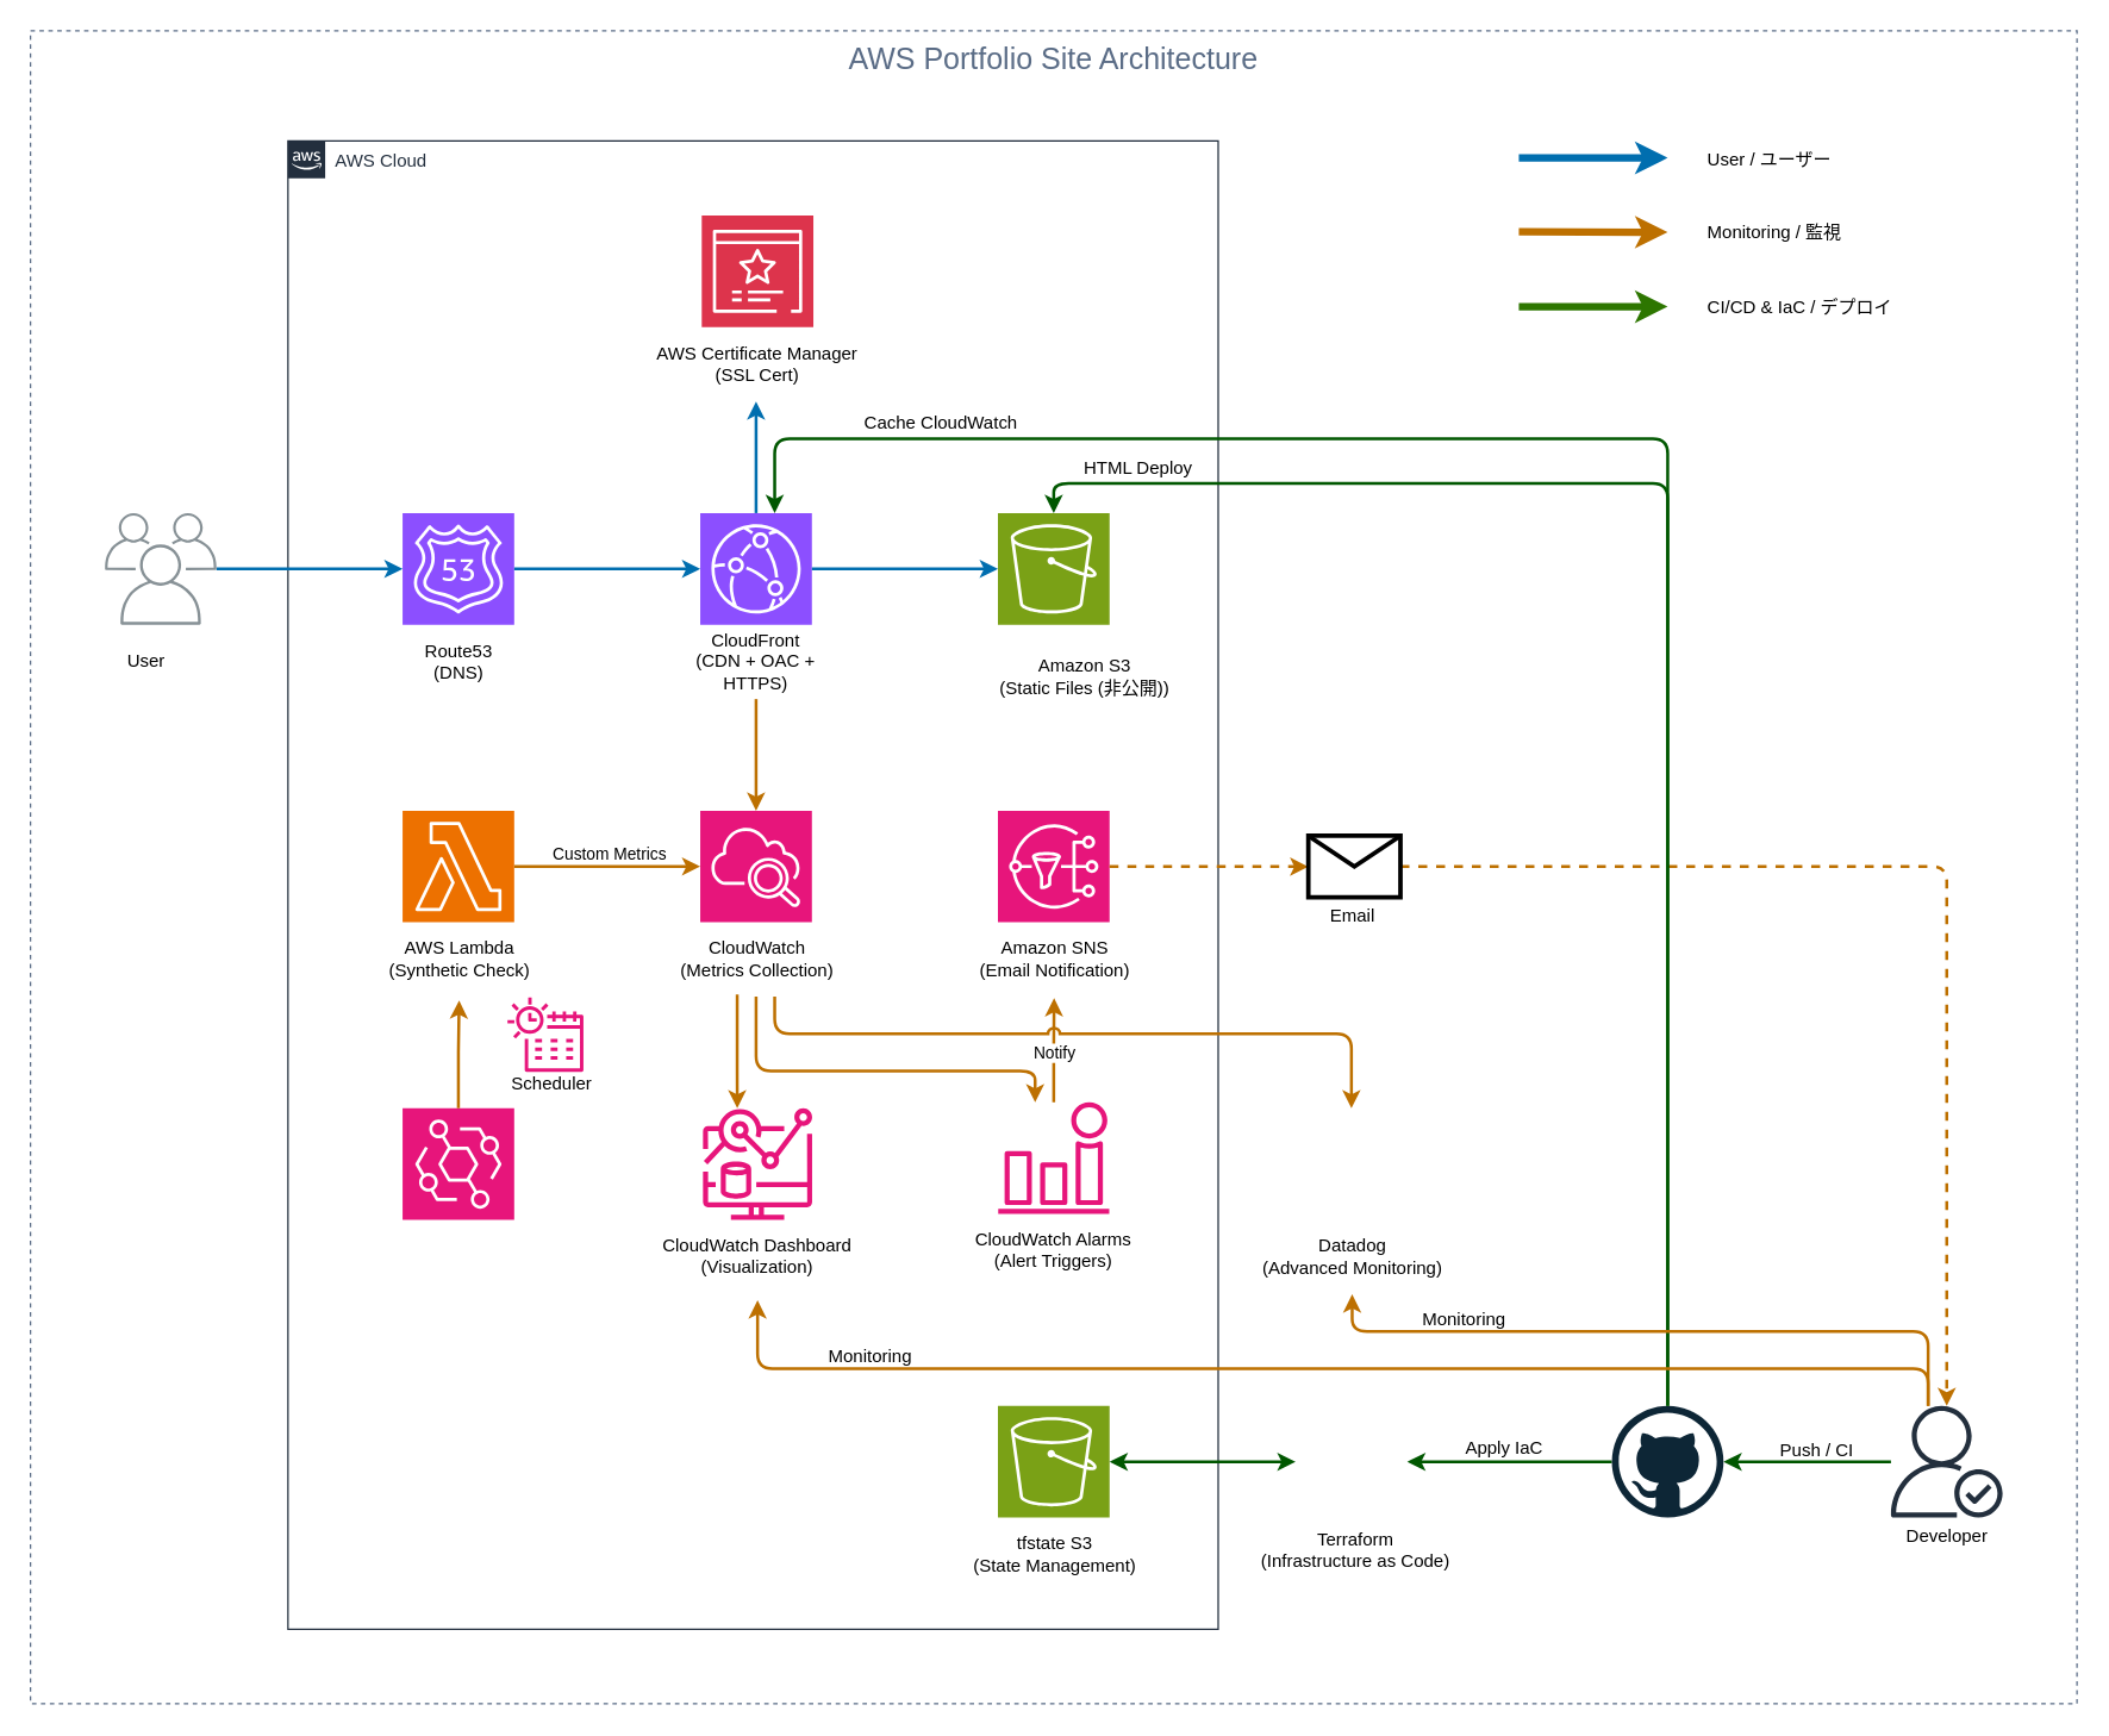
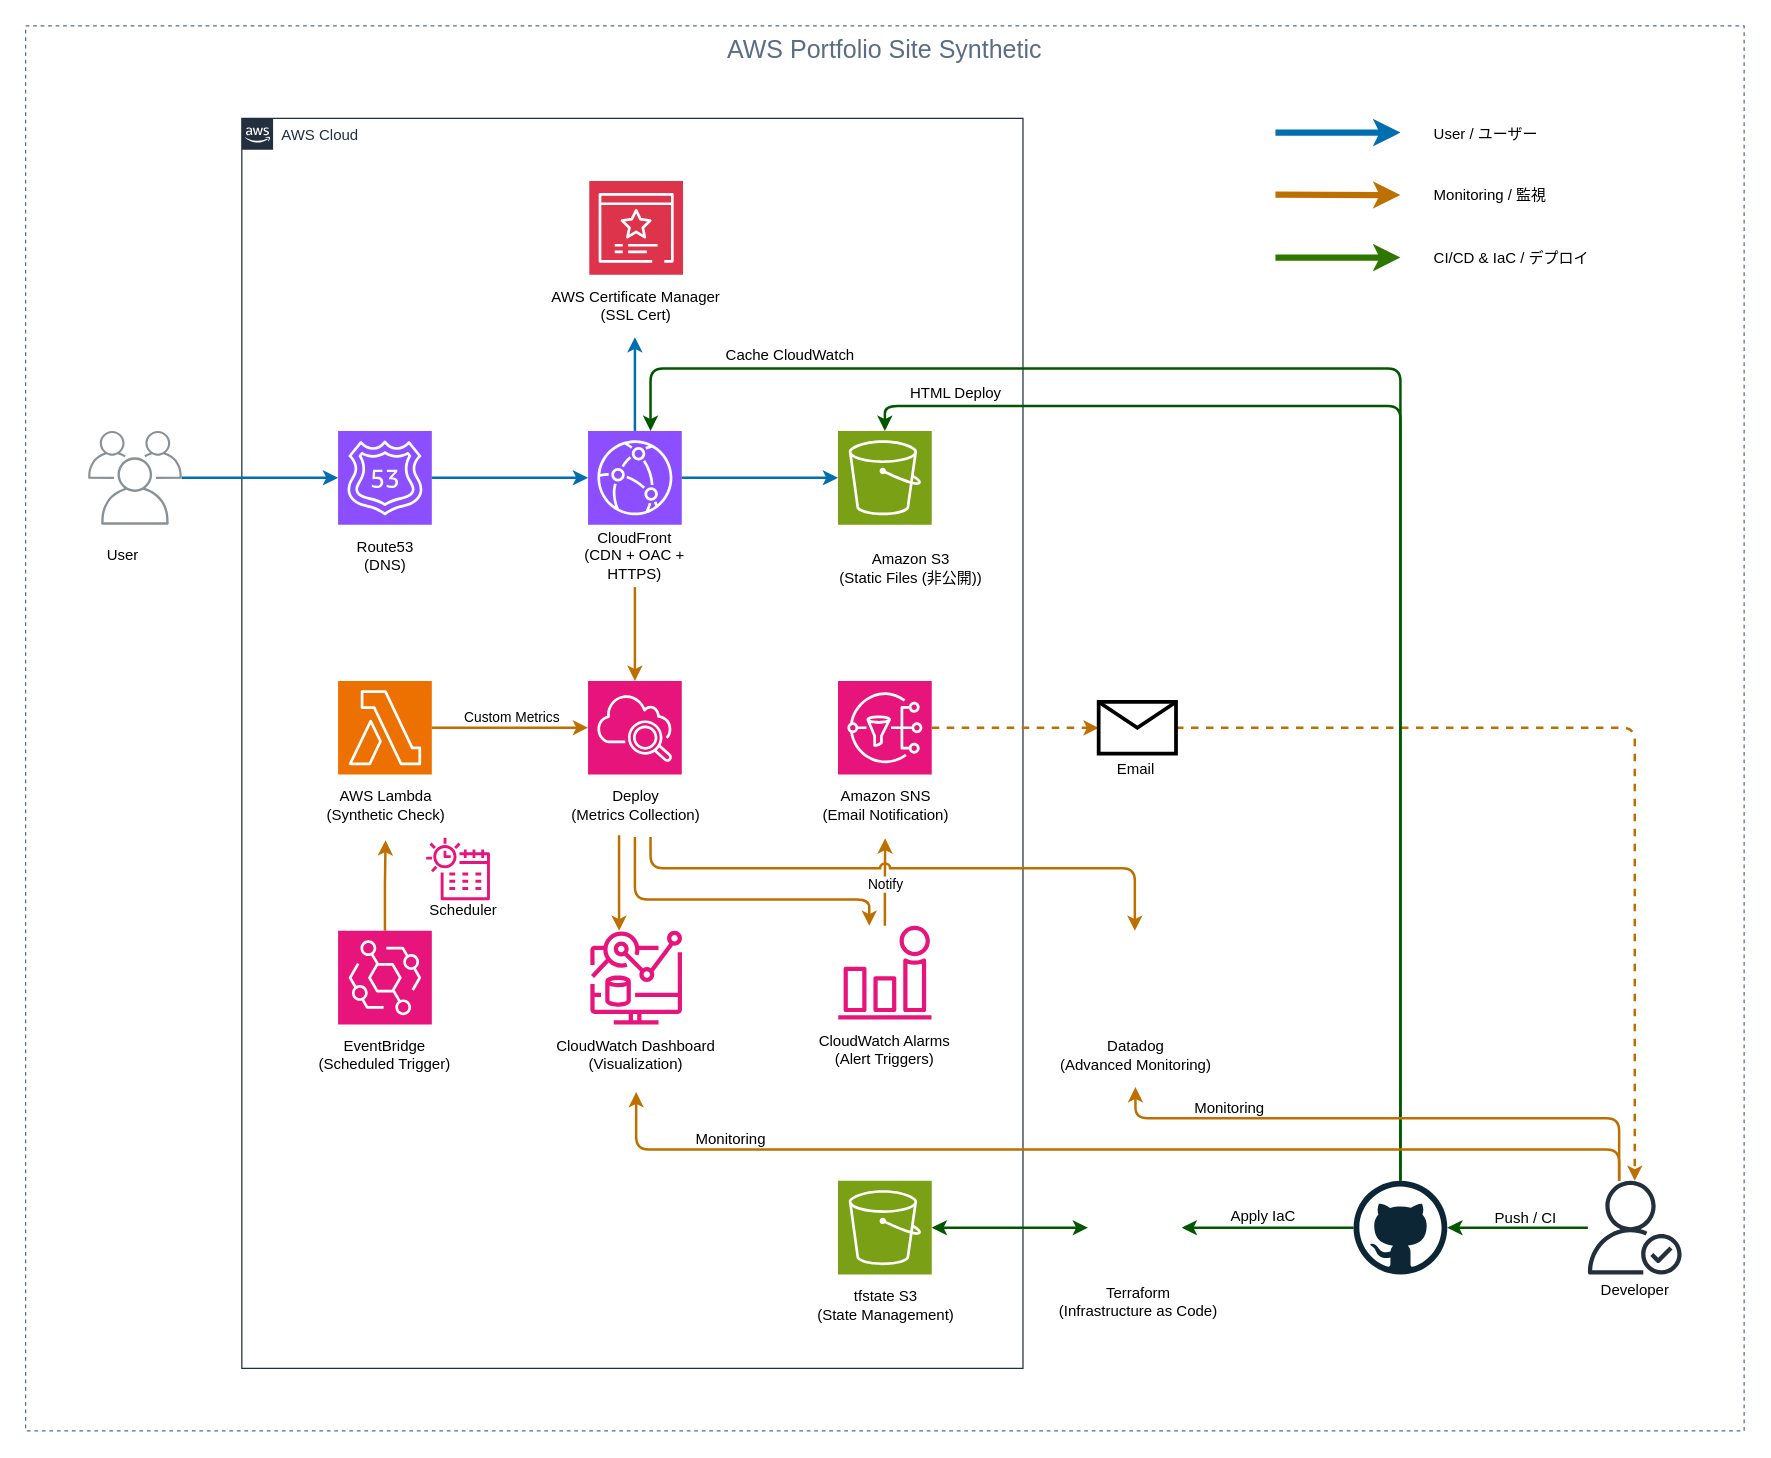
- <mxCell id="2" value="&lt;font style=&quot;font-size: 20px;&quot;&gt;AWS Portfolio Site Architecture&lt;/font&gt;" style="fillColor=none;strokeColor=#5A6C86;dashed=1;verticalAlign=top;fontStyle=0;fontColor=#5A6C86;whiteSpace=wrap;html=1;" parent="1" vertex="1"><mxGeometry x="20" y="20" width="1375" height="1124" as="geometry" /></mxCell>
+ <mxCell id="2" value="&lt;font style=&quot;font-size: 20px;&quot;&gt;AWS Portfolio Site Synthetic&lt;/font&gt;" style="fillColor=none;strokeColor=#5A6C86;dashed=1;verticalAlign=top;fontStyle=0;fontColor=#5A6C86;whiteSpace=wrap;html=1;" parent="1" vertex="1"><mxGeometry x="20" y="20" width="1375" height="1124" as="geometry" /></mxCell>
- <mxCell id="40" value="CloudWatch&lt;div&gt;(Metrics Collection)&lt;/div&gt;" style="text;html=1;align=center;verticalAlign=middle;resizable=0;points=[];autosize=1;strokeColor=none;fillColor=none;" vertex="1" parent="1"><mxGeometry x="445" y="619" width="125" height="50" as="geometry" /></mxCell>
+ <mxCell id="40" value="Deploy&lt;div&gt;(Metrics Collection)&lt;/div&gt;" style="text;html=1;align=center;verticalAlign=middle;resizable=0;points=[];autosize=1;strokeColor=none;fillColor=none;" vertex="1" parent="1"><mxGeometry x="445" y="619" width="125" height="50" as="geometry" /></mxCell>
+ <mxCell id="44" value="EventBridge&lt;div&gt;(Scheduled Trigger)&lt;/div&gt;" style="text;whiteSpace=wrap;html=1;align=center;" vertex="1" parent="1"><mxGeometry x="245" y="823" width="125" height="50" as="geometry" /></mxCell>
